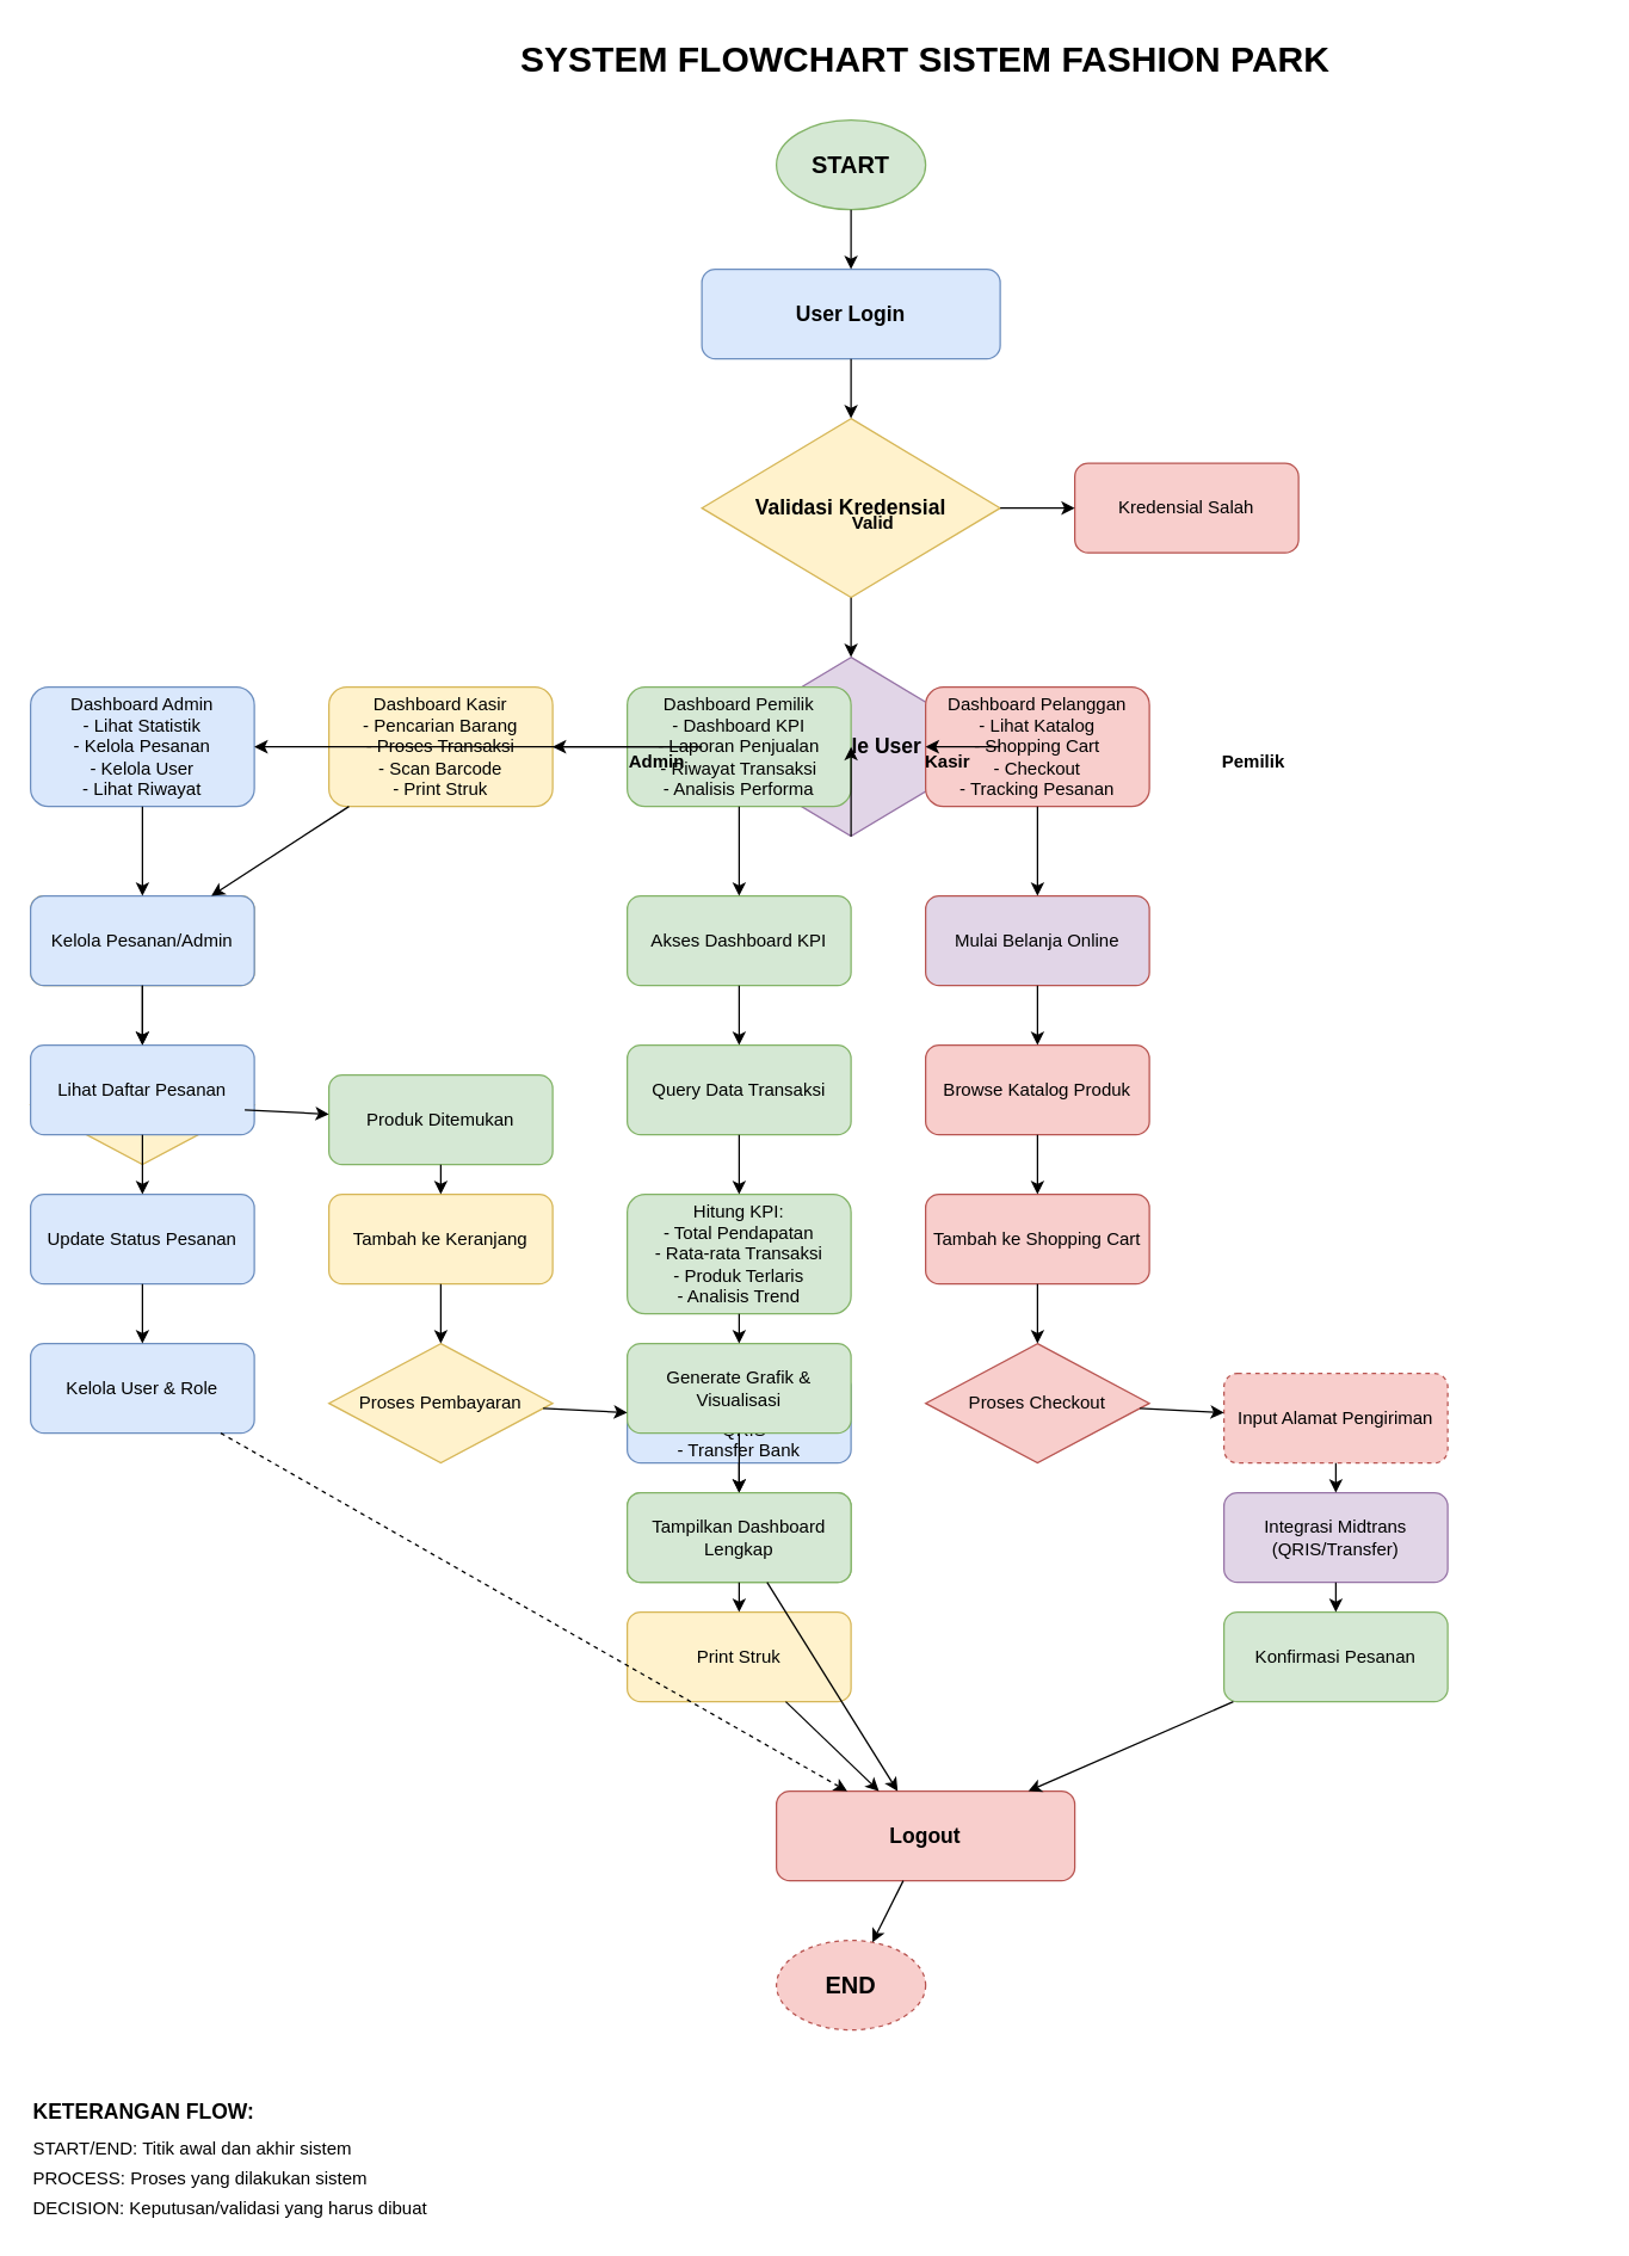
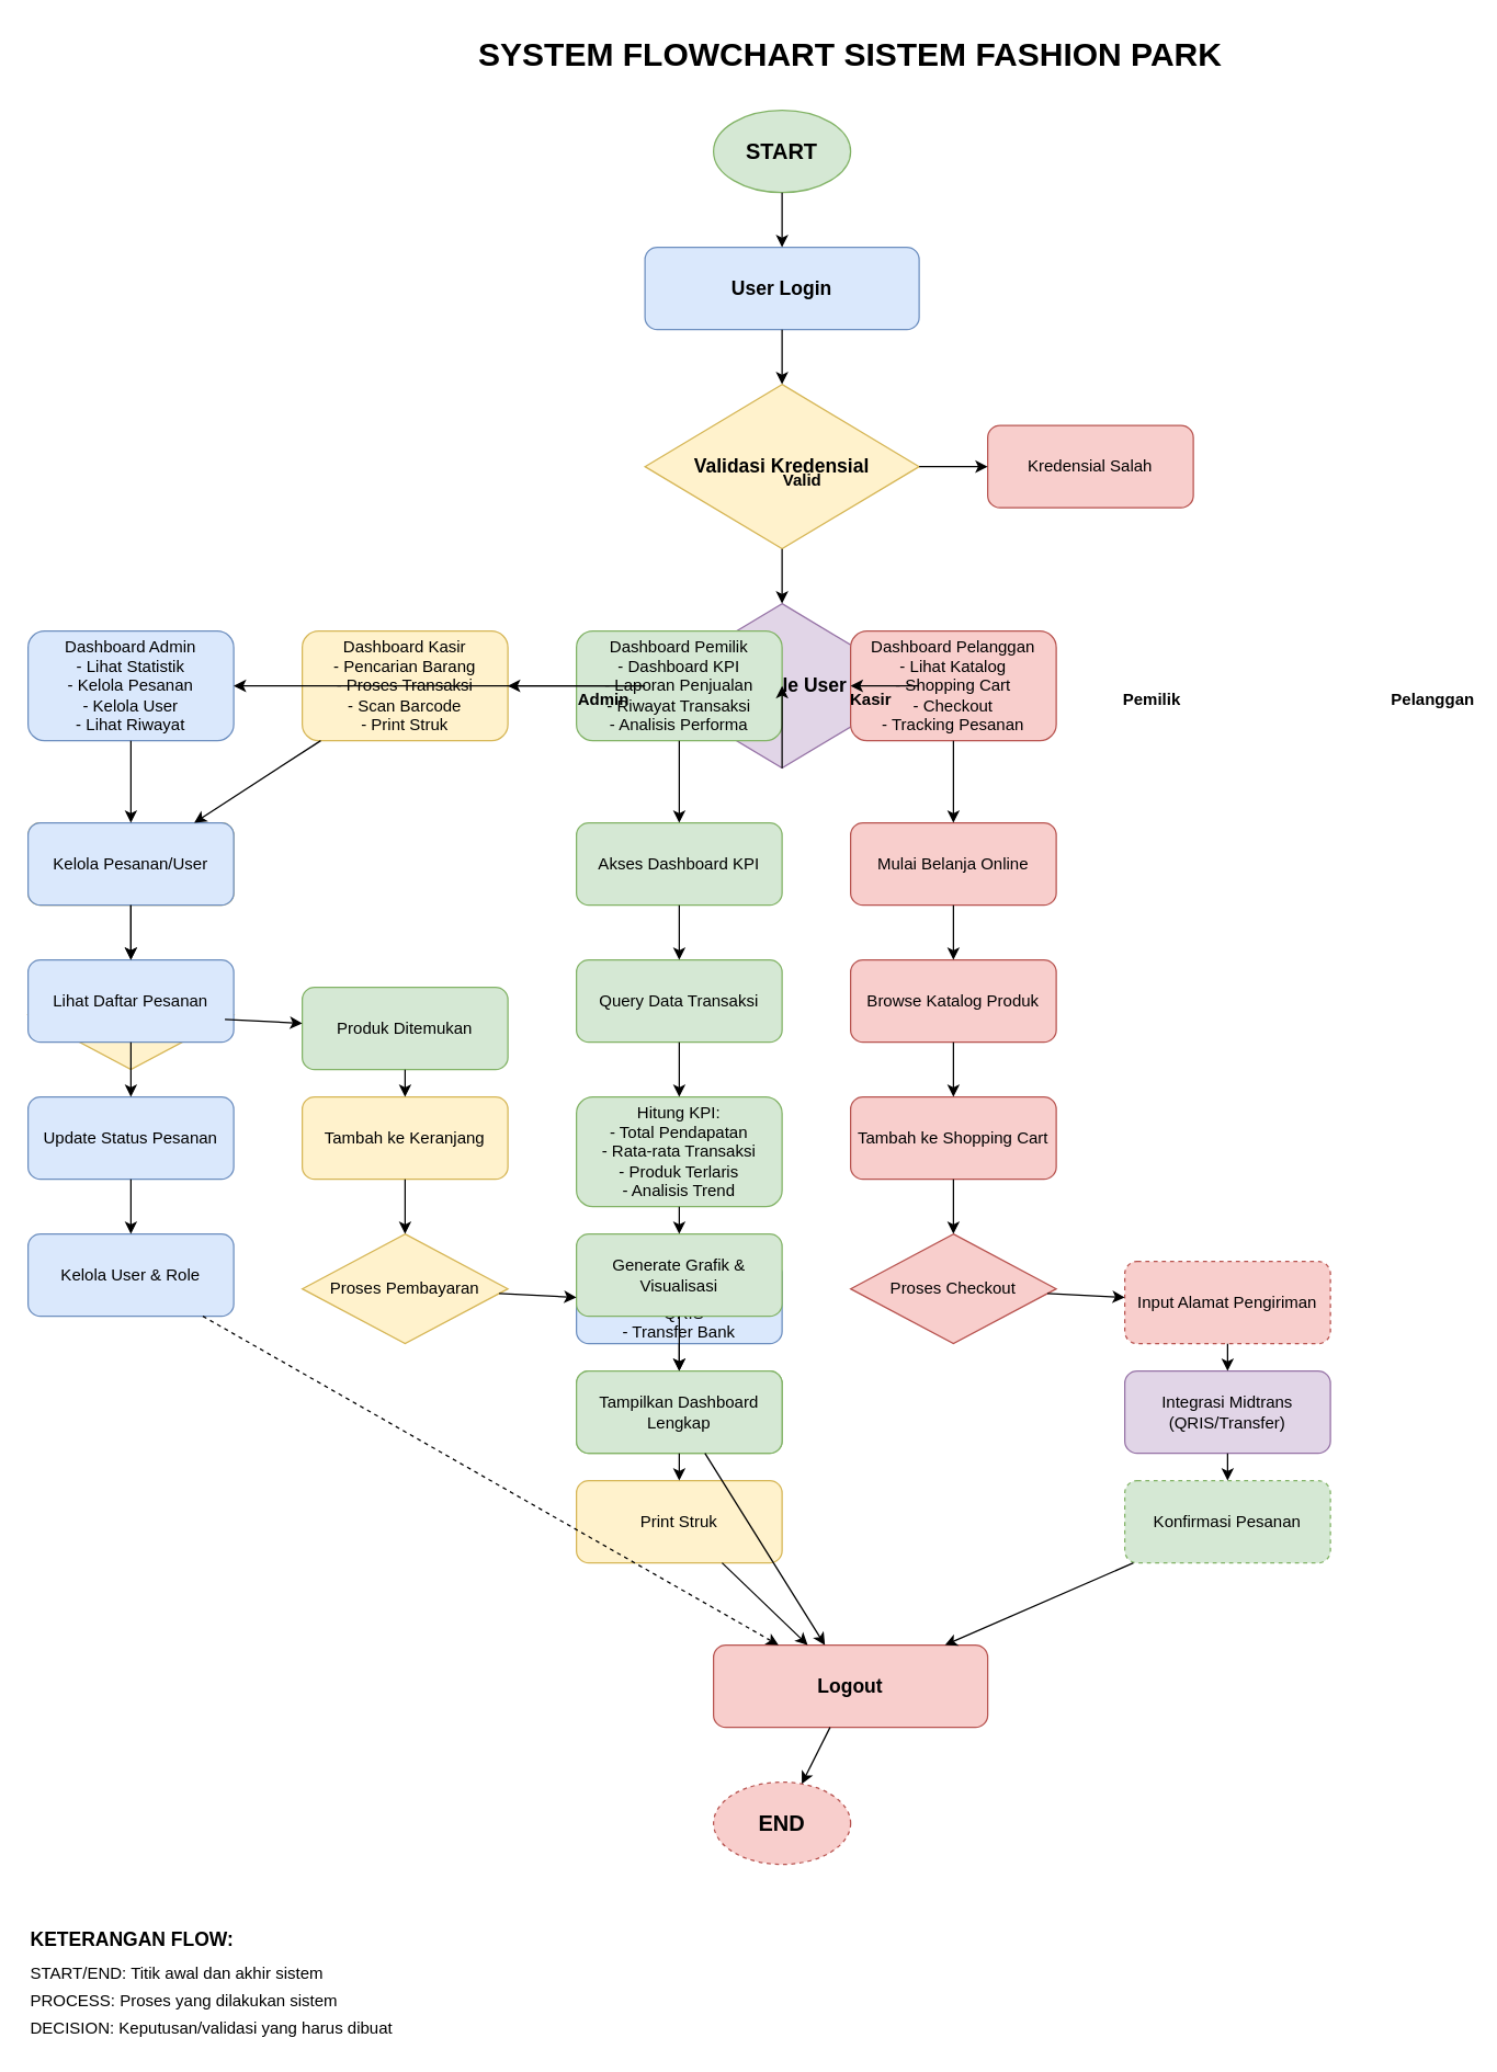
+ <mxCell id="79" value="Pelanggan" style="text;html=1;strokeColor=none;fillColor=none;align=center;verticalAlign=middle;whiteSpace=wrap;rounded=0;fontSize=12;fontStyle=1;" vertex="1" parent="1"><mxGeometry x="1020" y="500" width="50" height="20" as="geometry" /></mxCell>
- <mxCell id="32" value="Kelola Pesanan/Admin" style="rounded=1;whiteSpace=wrap;html=1;fillColor=#dae8fc;strokeColor=#6c8ebf;fontSize=12;" vertex="1" parent="1"><mxGeometry x="20" y="600" width="150" height="60" as="geometry" /></mxCell>
+ <mxCell id="32" value="Kelola Pesanan/User" style="rounded=1;whiteSpace=wrap;html=1;fillColor=#dae8fc;strokeColor=#6c8ebf;fontSize=12;" vertex="1" parent="1"><mxGeometry x="20" y="600" width="150" height="60" as="geometry" /></mxCell>
- <mxCell id="20" value="Mulai Belanja Online" style="rounded=1;whiteSpace=wrap;html=1;fillColor=#e1d5e7;strokeColor=#b85450;fontSize=12;" vertex="1" parent="1"><mxGeometry x="620" y="600" width="150" height="60" as="geometry" /></mxCell>
+ <mxCell id="20" value="Mulai Belanja Online" style="rounded=1;whiteSpace=wrap;html=1;fillColor=#f8cecc;strokeColor=#b85450;fontSize=12;" vertex="1" parent="1"><mxGeometry x="620" y="600" width="150" height="60" as="geometry" /></mxCell>
- <mxCell id="26" value="Konfirmasi Pesanan" style="rounded=1;whiteSpace=wrap;html=1;fillColor=#d5e8d4;strokeColor=#82b366;fontSize=12;" vertex="1" parent="1"><mxGeometry x="820" y="1080" width="150" height="60" as="geometry" /></mxCell>
+ <mxCell id="26" value="Konfirmasi Pesanan" style="rounded=1;whiteSpace=wrap;html=1;fillColor=#d5e8d4;strokeColor=#82b366;fontSize=12;dashed=1;" vertex="1" parent="1"><mxGeometry x="820" y="1080" width="150" height="60" as="geometry" /></mxCell>
